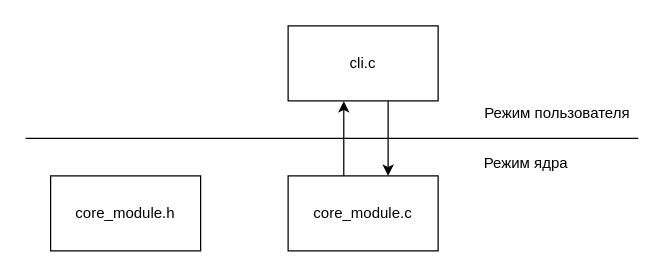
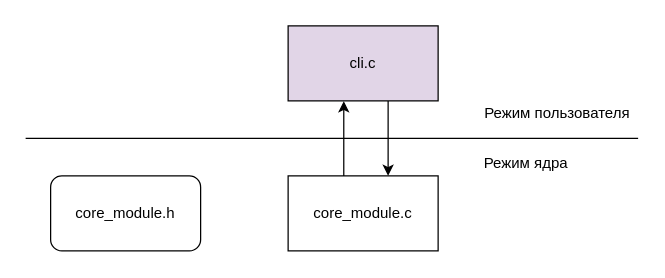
- <mxCell id="2" value="cli.c" style="rounded=0;whiteSpace=wrap;html=1;" parent="1" vertex="1"><mxGeometry x="230" y="20" width="120" height="60" as="geometry" /></mxCell>
+ <mxCell id="2" value="cli.c" style="rounded=0;whiteSpace=wrap;html=1;fillColor=#e1d5e7;" parent="1" vertex="1"><mxGeometry x="230" y="20" width="120" height="60" as="geometry" /></mxCell>
- <mxCell id="3" value="core_module.h" style="rounded=0;whiteSpace=wrap;html=1;" parent="1" vertex="1"><mxGeometry x="40" y="140" width="120" height="60" as="geometry" /></mxCell>
+ <mxCell id="3" value="core_module.h" style="whiteSpace=wrap;html=1;rounded=1;" parent="1" vertex="1"><mxGeometry x="40" y="140" width="120" height="60" as="geometry" /></mxCell>
